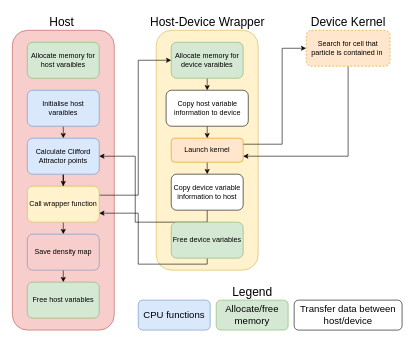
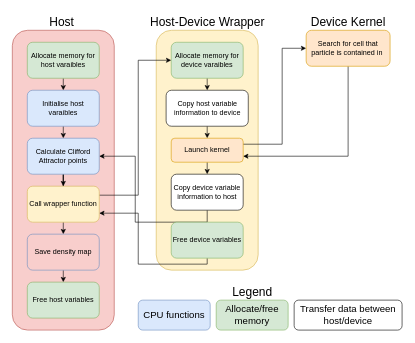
- <mxCell id="28" value="Search for cell that particle is contained in&amp;nbsp;" style="rounded=1;whiteSpace=wrap;html=1;fillColor=#ffe6cc;strokeColor=#d79b00;dashed=1;" vertex="1" parent="1"><mxGeometry x="510" y="50" width="140" height="60" as="geometry" /></mxCell>
+ <mxCell id="28" value="Search for cell that particle is contained in&amp;nbsp;" style="rounded=1;whiteSpace=wrap;html=1;fillColor=#ffe6cc;strokeColor=#d79b00;" vertex="1" parent="1"><mxGeometry x="510" y="50" width="140" height="60" as="geometry" /></mxCell>
+ <mxCell id="4" style="edgeStyle=orthogonalEdgeStyle;rounded=0;orthogonalLoop=1;jettySize=auto;html=1;exitX=0.5;exitY=1;exitDx=0;exitDy=0;entryX=0.5;entryY=0;entryDx=0;entryDy=0;fontSize=20;" edge="1" parent="1" source="5" target="7"><mxGeometry relative="1" as="geometry" /></mxCell>
